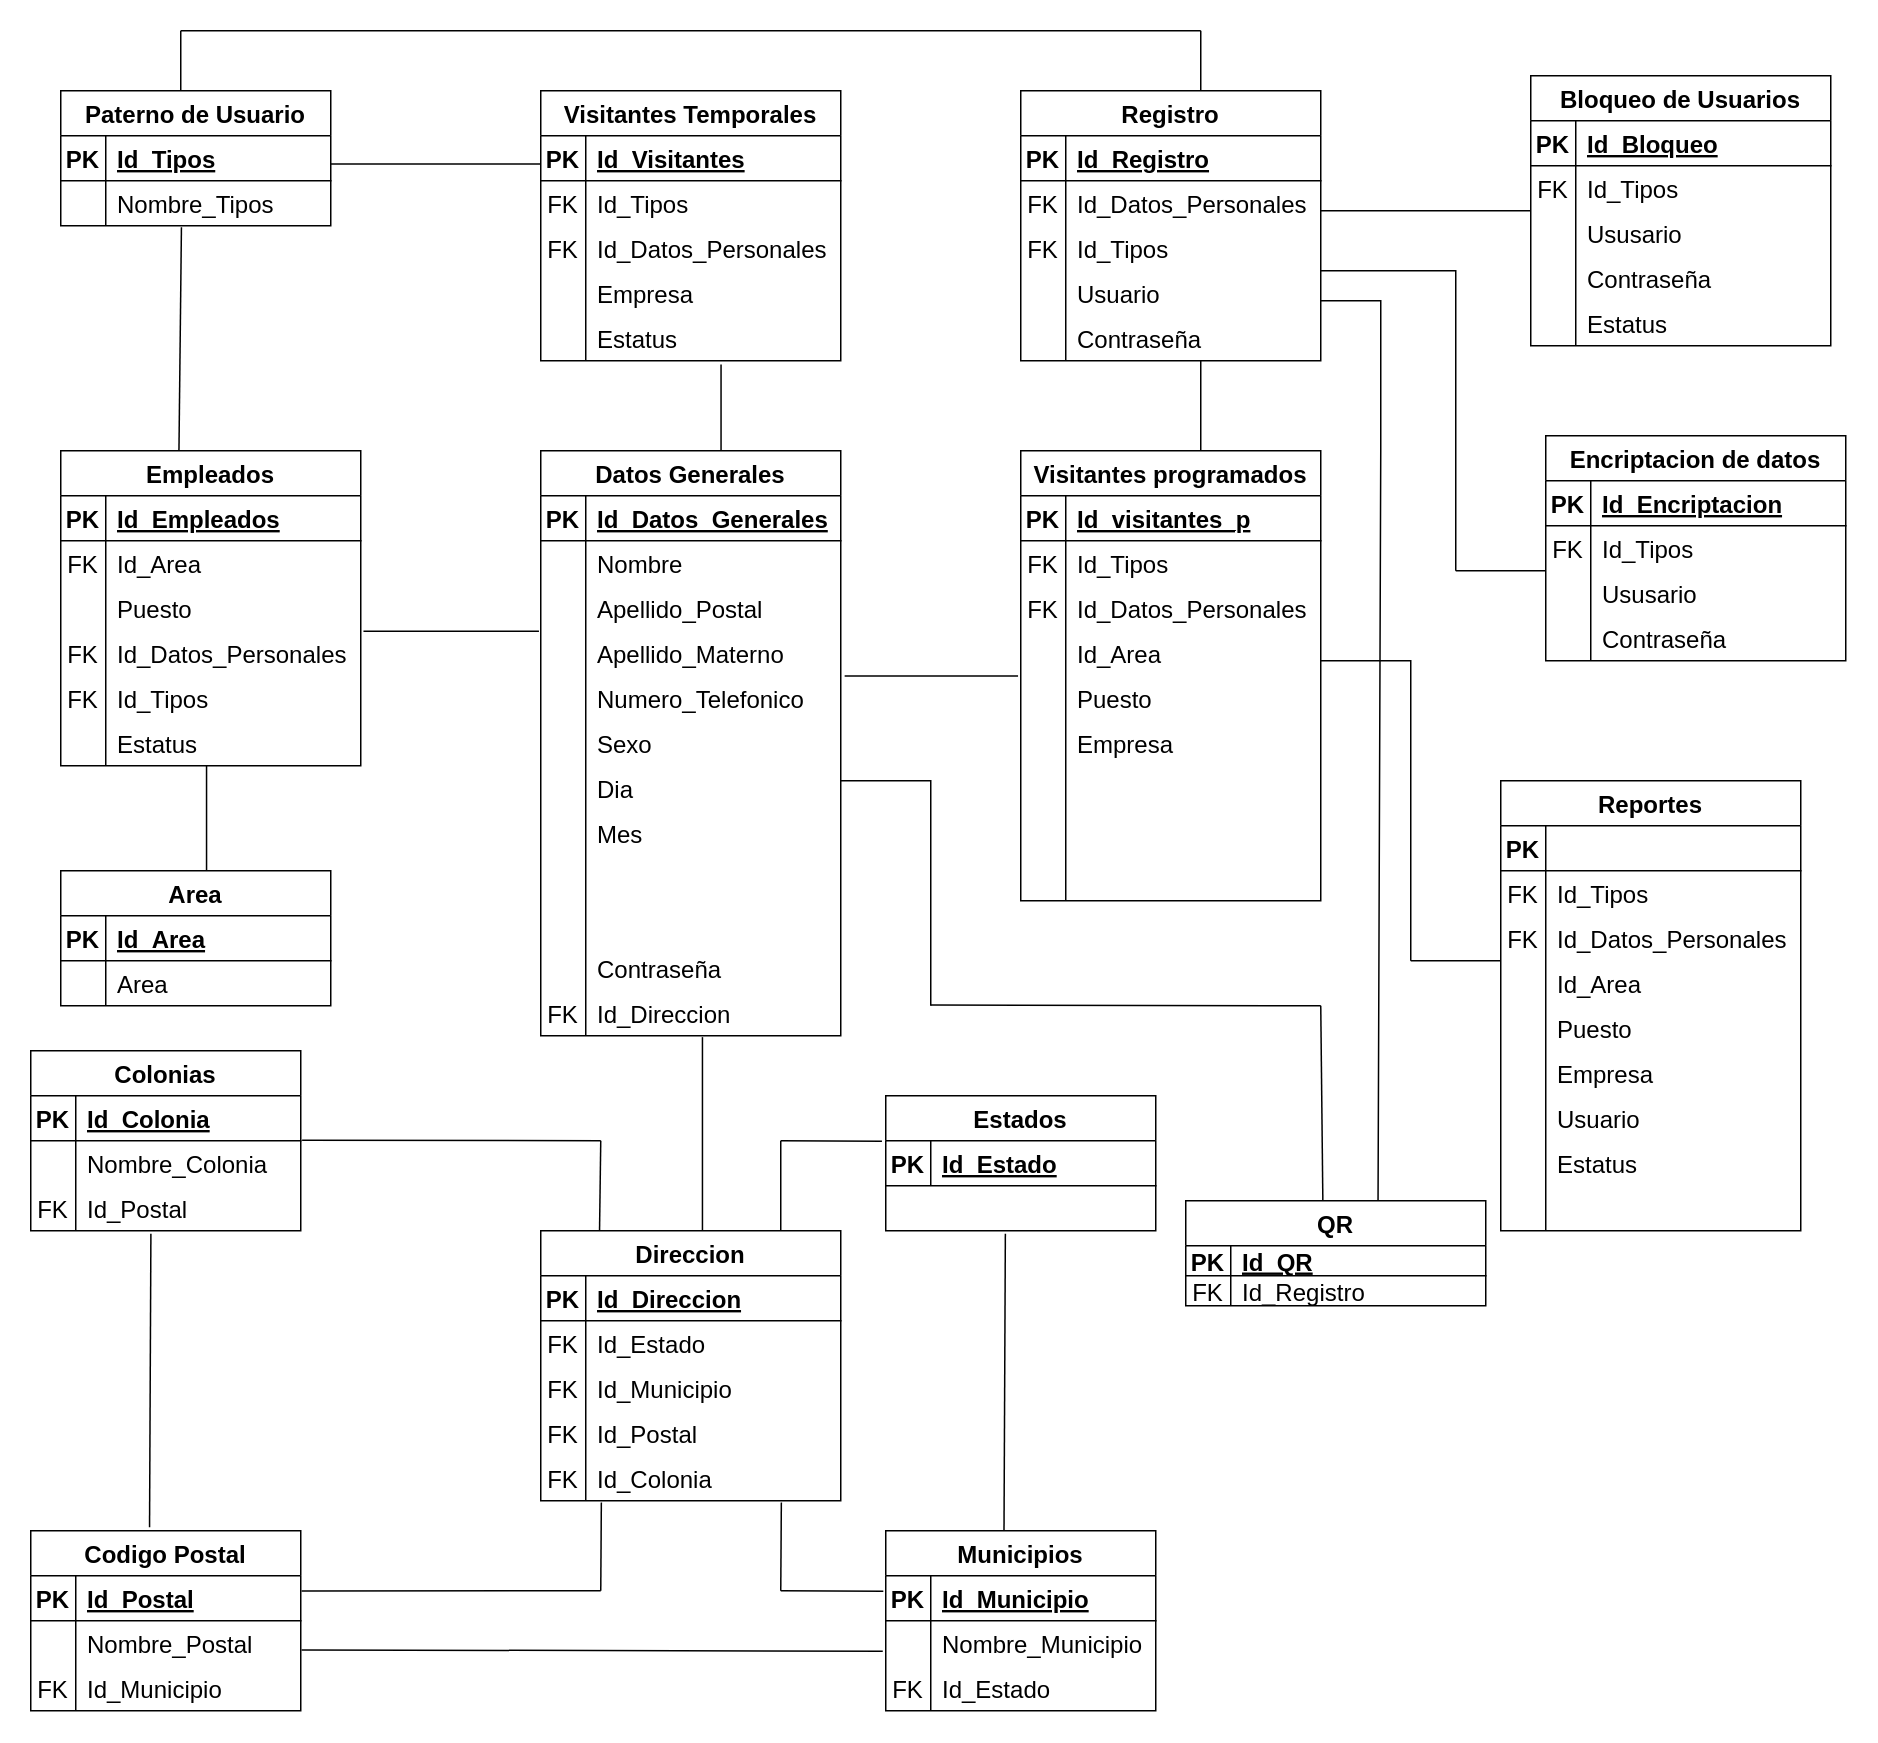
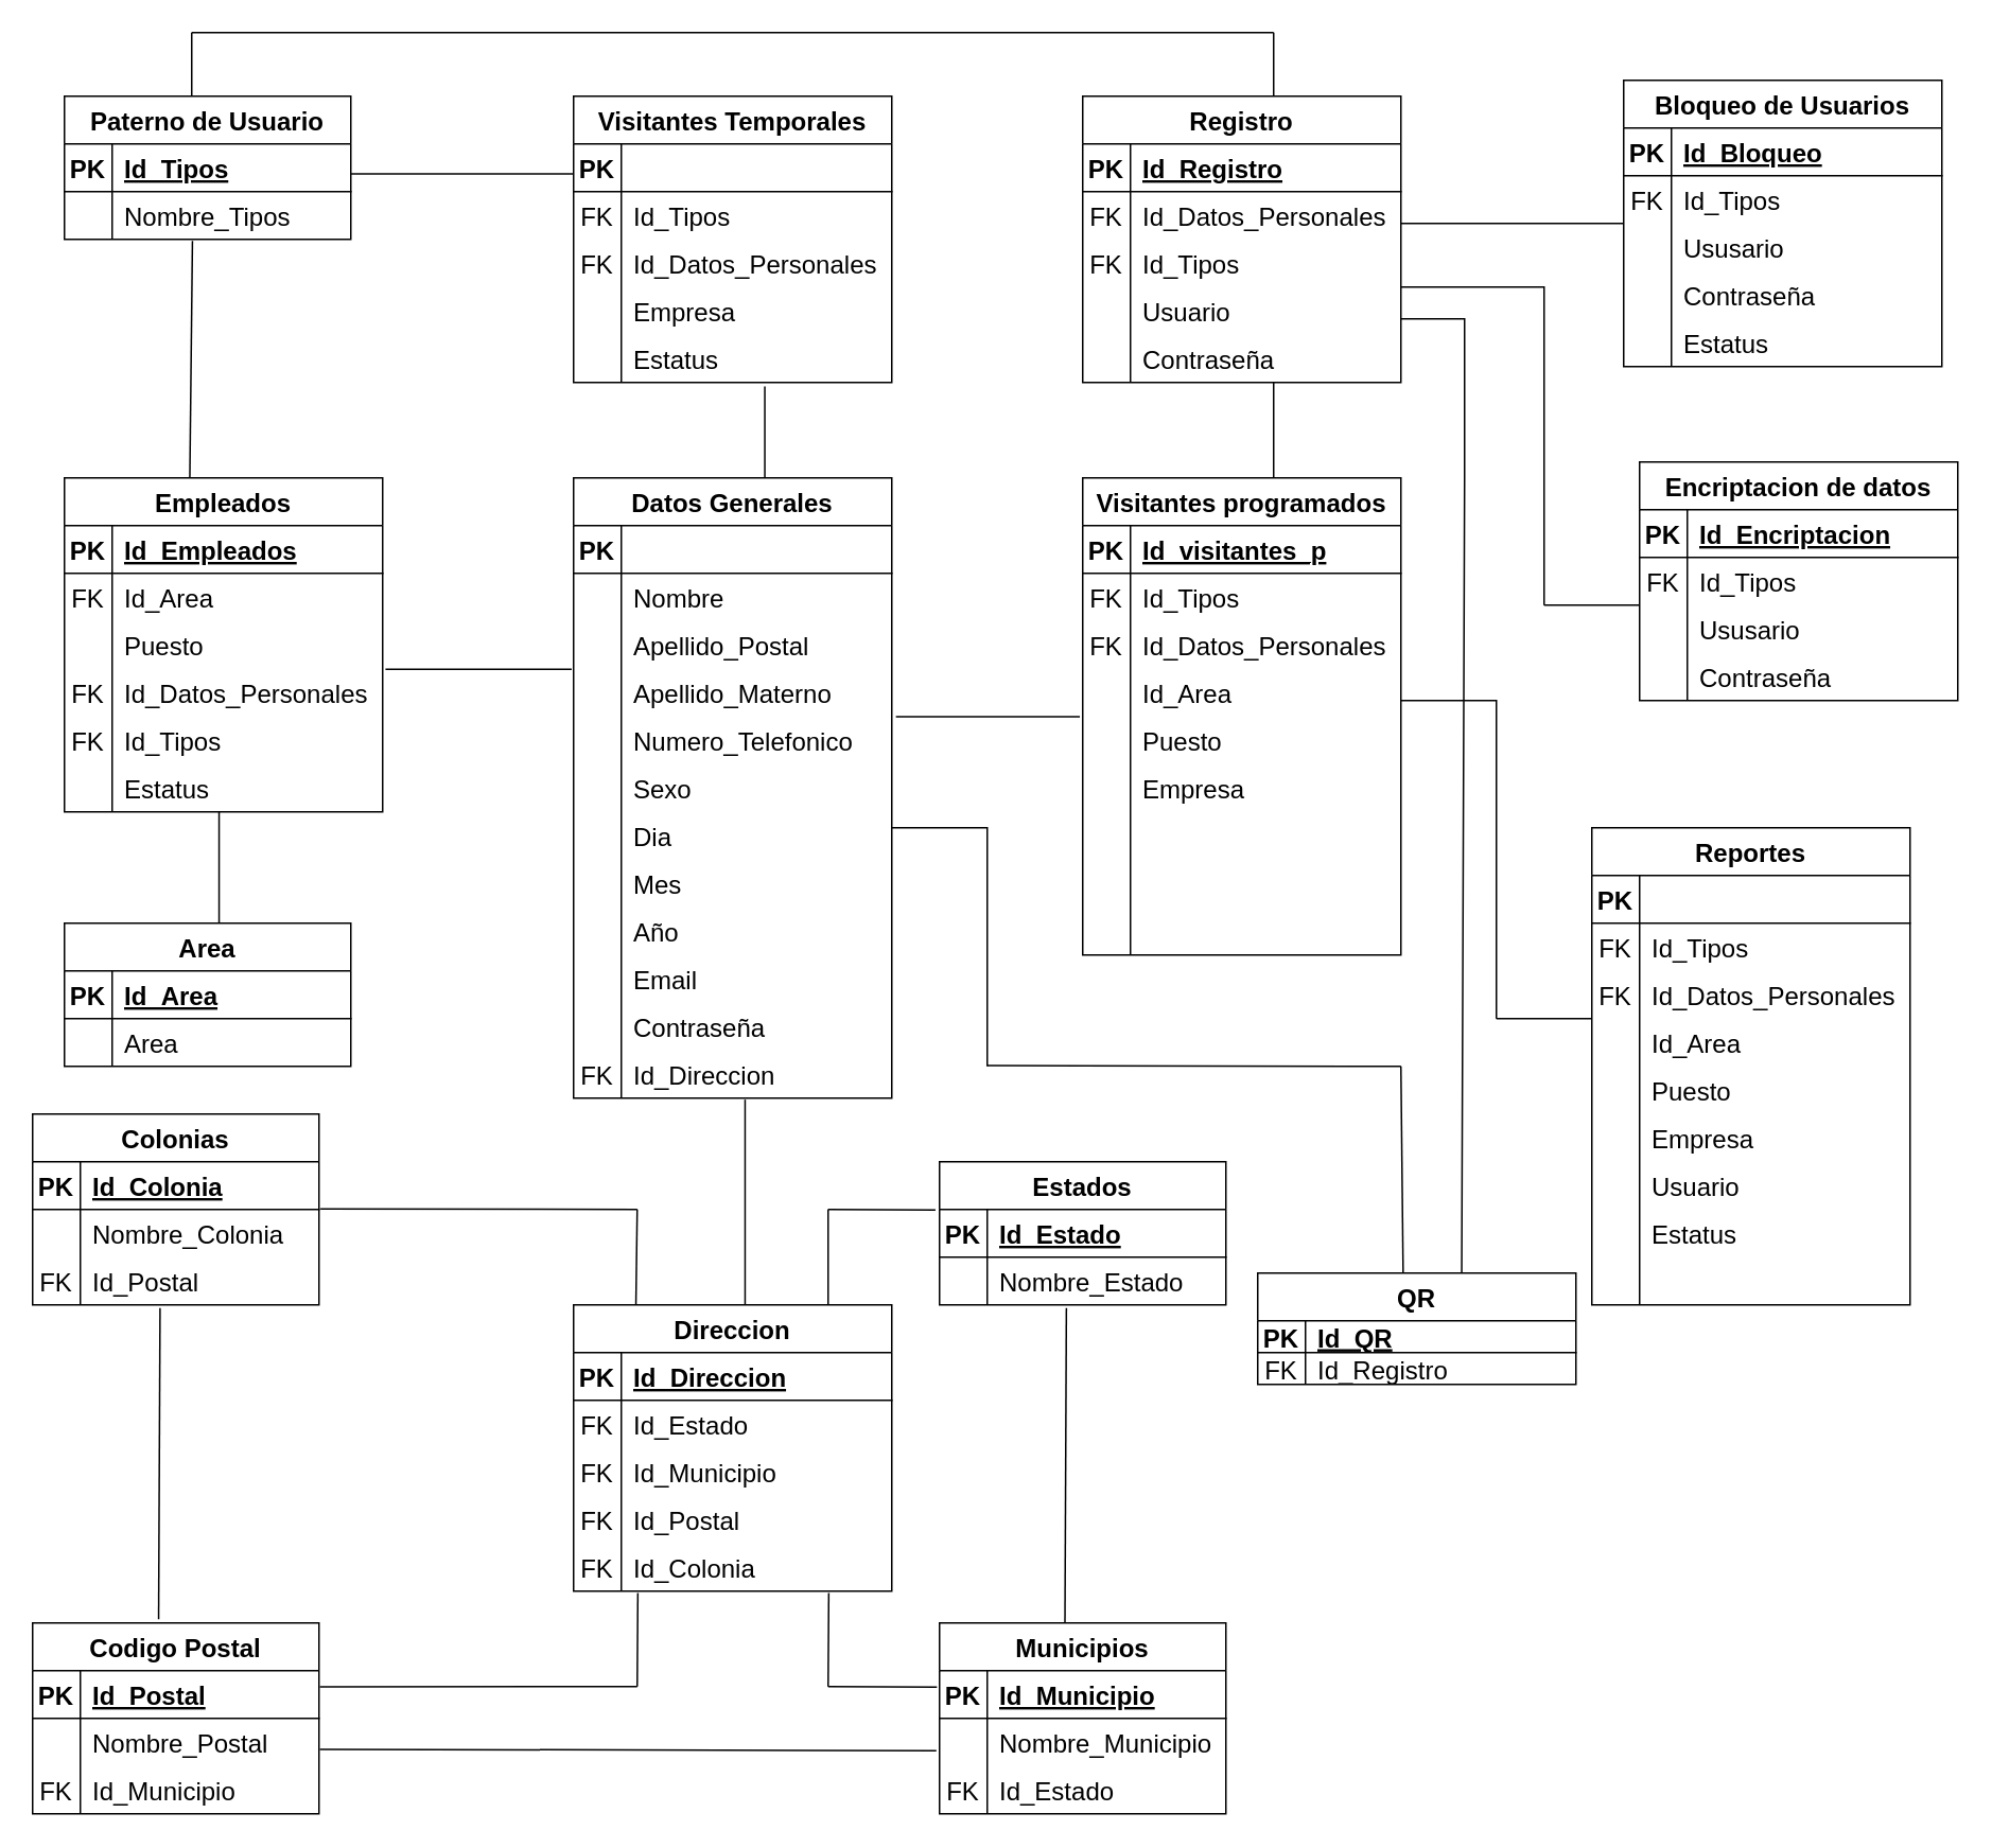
- <mxCell id="12" value="Id_Visitantes" style="shape=partialRectangle;connectable=0;fillColor=none;top=0;left=0;bottom=0;right=0;align=left;spacingLeft=6;fontStyle=5;overflow=hidden;fontSize=16;" parent="10" vertex="1"><mxGeometry x="30" width="170" height="30" as="geometry"><mxRectangle width="170" height="30" as="alternateBounds" /></mxGeometry></mxCell>
- <mxCell id="70" value="Id_Datos_Generales" style="shape=partialRectangle;connectable=0;fillColor=none;top=0;left=0;bottom=0;right=0;align=left;spacingLeft=6;fontStyle=5;overflow=hidden;fontSize=16;" parent="68" vertex="1"><mxGeometry x="30" width="170" height="30" as="geometry"><mxRectangle width="170" height="30" as="alternateBounds" /></mxGeometry></mxCell>
+ <mxCell id="94" value="Año" style="shape=partialRectangle;connectable=0;fillColor=none;top=0;left=0;bottom=0;right=0;align=left;spacingLeft=6;overflow=hidden;fontSize=16;" parent="92" vertex="1"><mxGeometry x="30" width="170" height="30" as="geometry"><mxRectangle width="170" height="30" as="alternateBounds" /></mxGeometry></mxCell>
+ <mxCell id="97" value="Email" style="shape=partialRectangle;connectable=0;fillColor=none;top=0;left=0;bottom=0;right=0;align=left;spacingLeft=6;overflow=hidden;fontSize=16;" parent="95" vertex="1"><mxGeometry x="30" width="170" height="30" as="geometry"><mxRectangle width="170" height="30" as="alternateBounds" /></mxGeometry></mxCell>
+ <mxCell id="126" value="Nombre_Estado" style="shape=partialRectangle;connectable=0;fillColor=none;top=0;left=0;bottom=0;right=0;align=left;spacingLeft=6;overflow=hidden;fontSize=16;" parent="124" vertex="1"><mxGeometry x="30" width="150" height="30" as="geometry"><mxRectangle width="150" height="30" as="alternateBounds" /></mxGeometry></mxCell>
